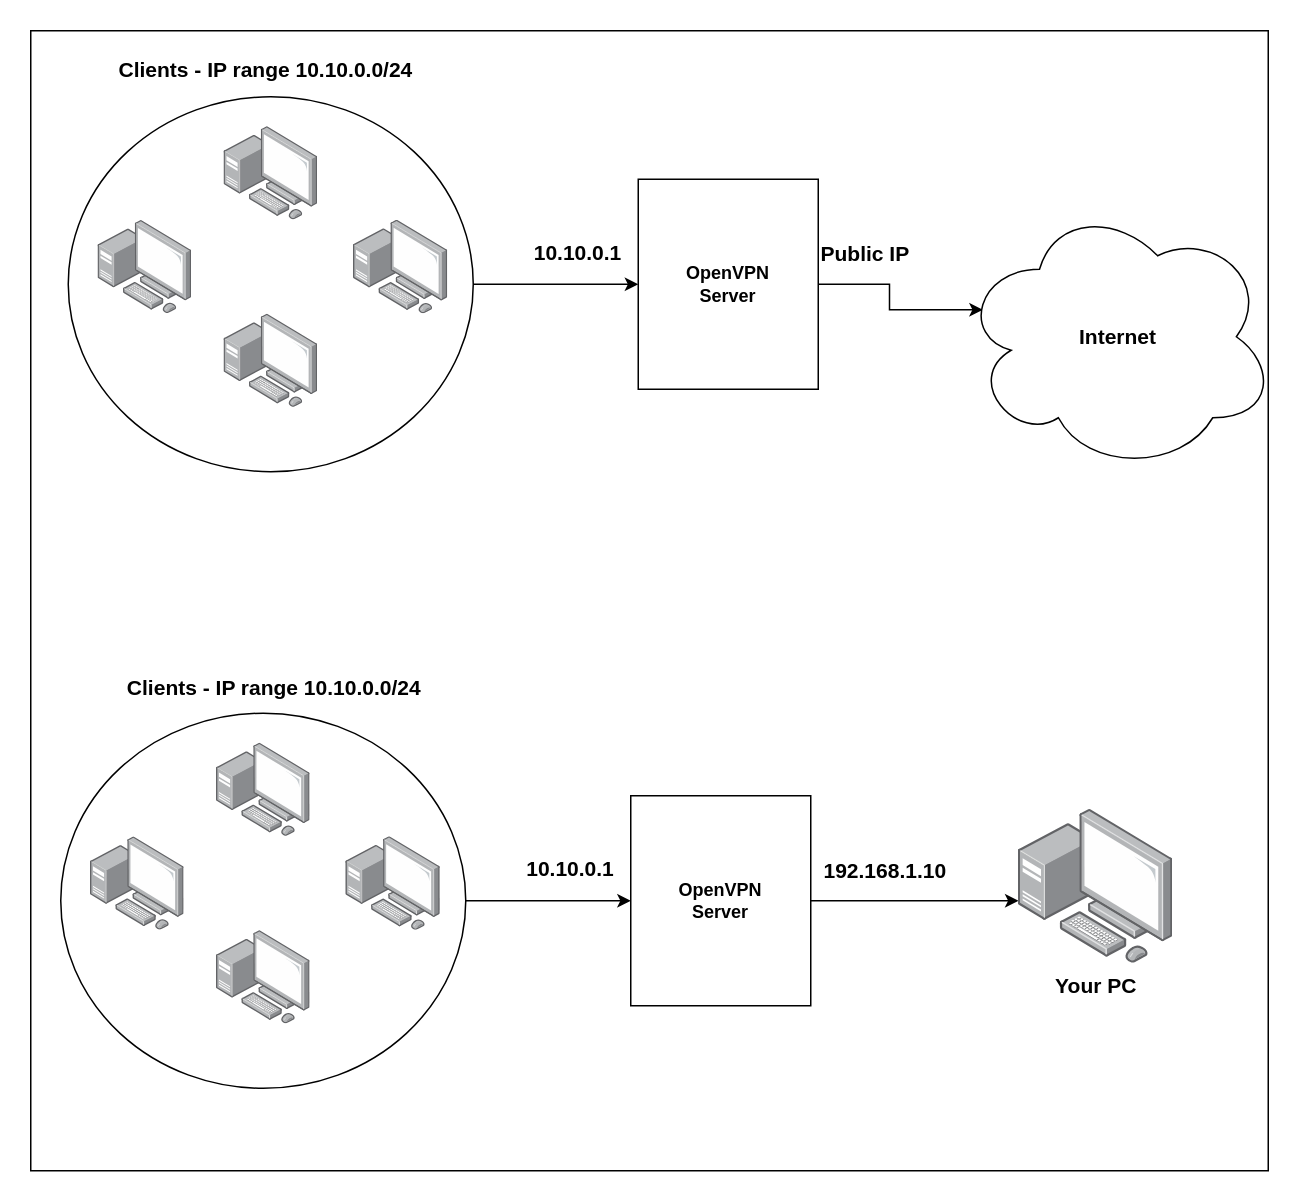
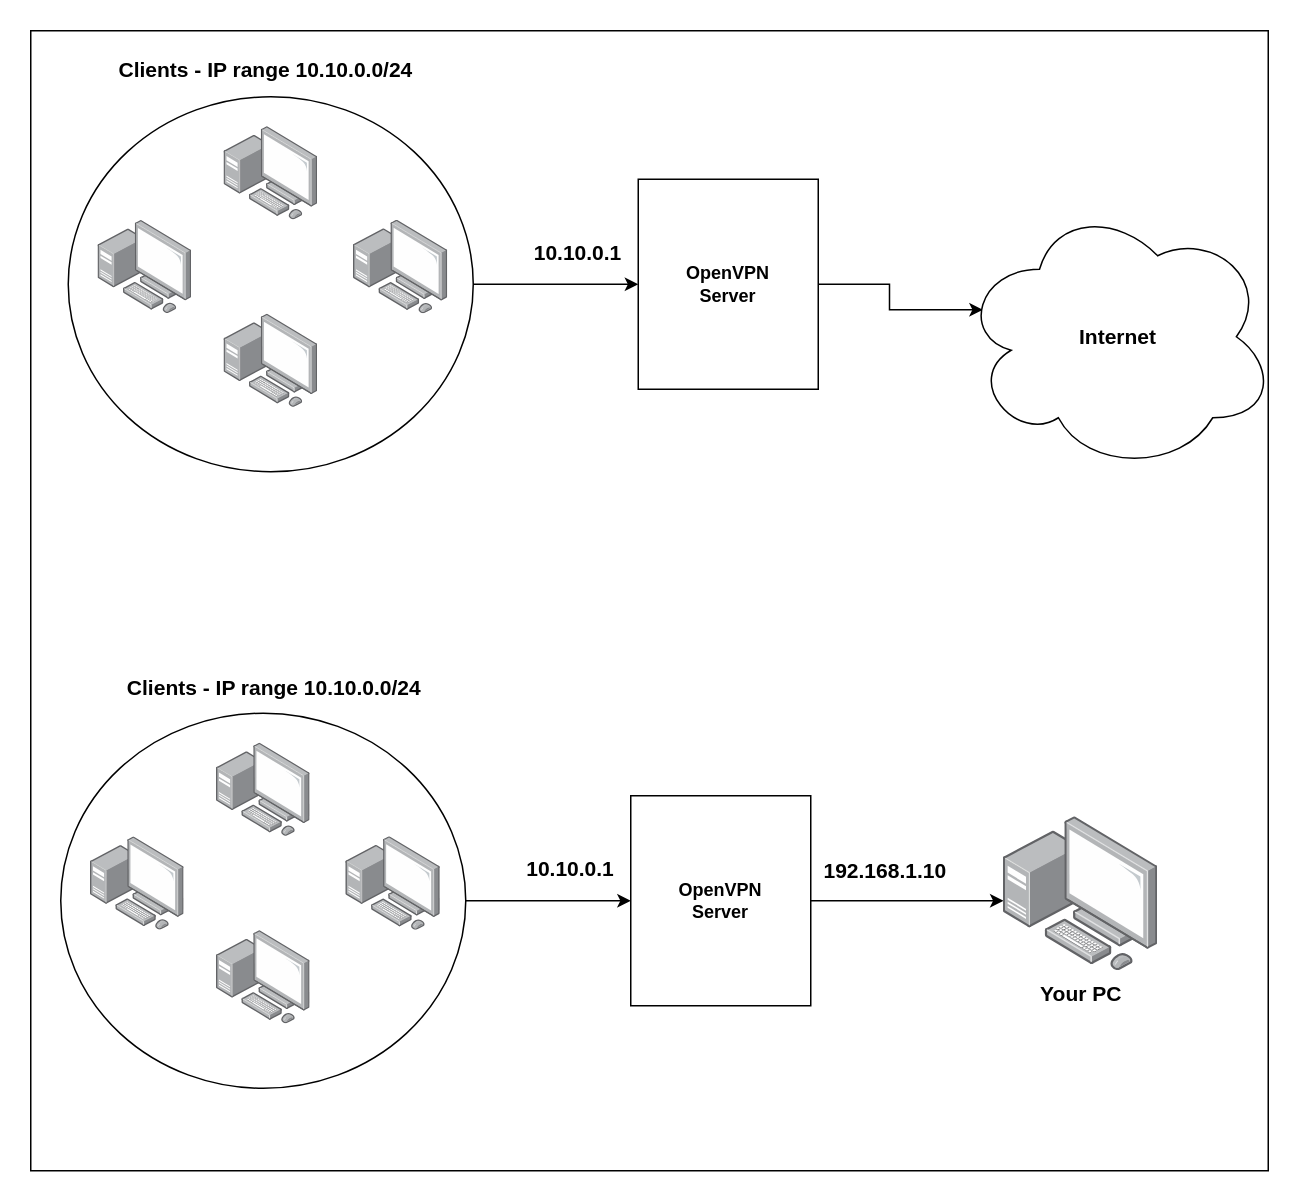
- <mxCell id="14" value="Public IP" style="text;html=1;resizable=0;points=[];autosize=1;align=left;verticalAlign=top;spacingTop=-4;fontSize=14;fontStyle=1" vertex="1" parent="1"><mxGeometry x="545" y="158" width="70" height="20" as="geometry" /></mxCell>
- <mxCell id="26" value="Your PC" style="points=[];aspect=fixed;html=1;align=center;shadow=0;dashed=0;image;image=img/lib/allied_telesis/computer_and_terminals/Personal_Computer_with_Server.svg;fontSize=14;fontStyle=1" vertex="1" parent="1"><mxGeometry x="678.5" y="539" width="103" height="103" as="geometry" /></mxCell>
+ <mxCell id="26" value="Your PC" style="points=[];aspect=fixed;html=1;align=center;shadow=0;dashed=0;image;image=img/lib/allied_telesis/computer_and_terminals/Personal_Computer_with_Server.svg;fontSize=14;fontStyle=1" vertex="1" parent="1"><mxGeometry x="668.5" y="544" width="103" height="103" as="geometry" /></mxCell>
